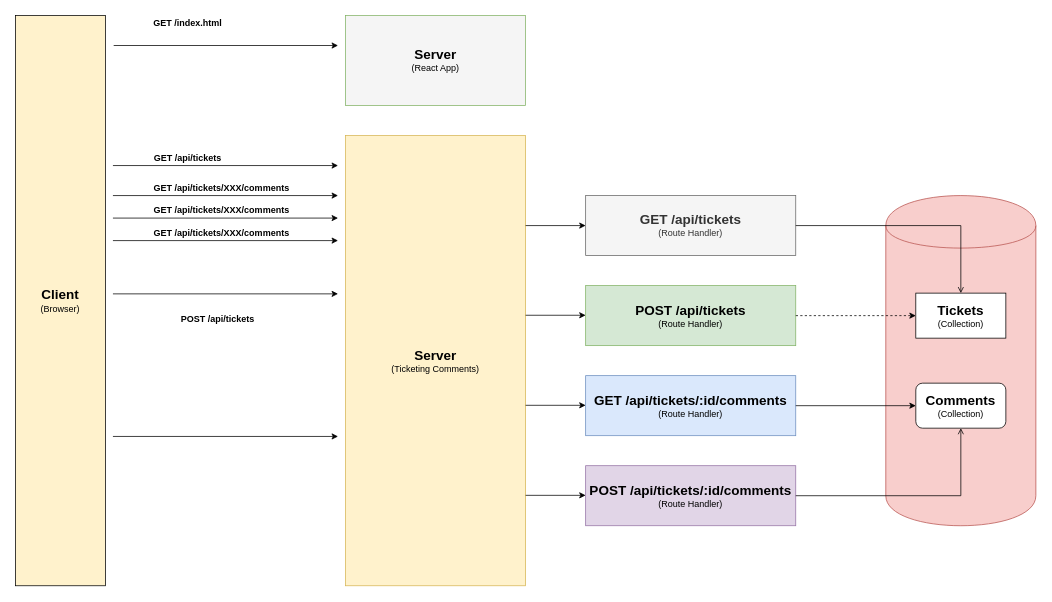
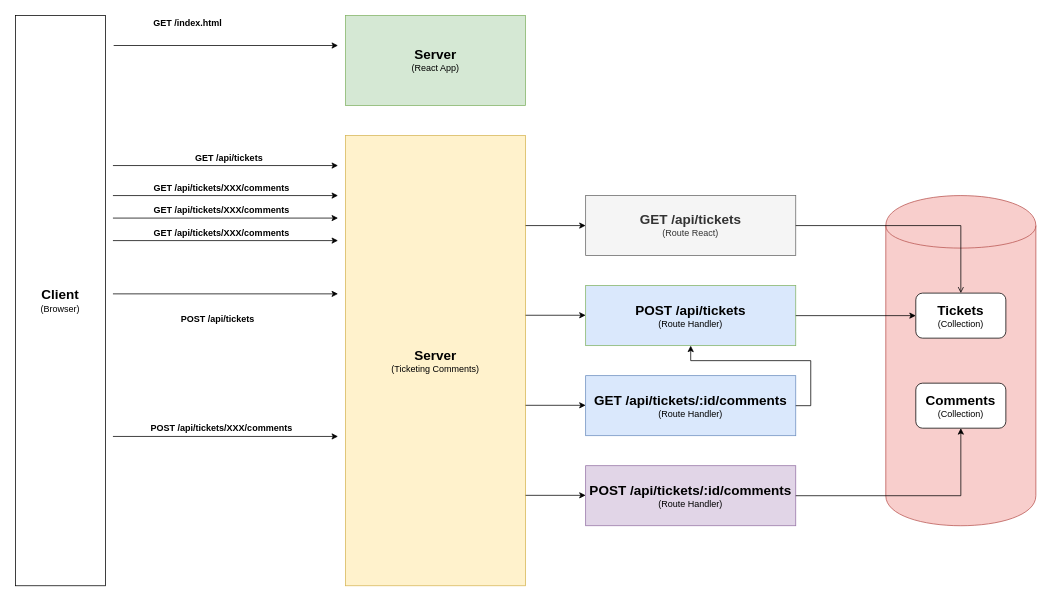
- <mxCell id="3" value="&lt;font style=&quot;font-size: 18px&quot;&gt;&lt;b&gt;Server&lt;/b&gt;&lt;/font&gt;&lt;br&gt;(React App)" style="rounded=0;whiteSpace=wrap;html=1;fillColor=#f5f5f5;strokeColor=#82b366;" vertex="1" parent="1"><mxGeometry x="460" y="20" width="240" height="120" as="geometry" /></mxCell>
+ <mxCell id="3" value="&lt;font style=&quot;font-size: 18px&quot;&gt;&lt;b&gt;Server&lt;/b&gt;&lt;/font&gt;&lt;br&gt;(React App)" style="rounded=0;whiteSpace=wrap;html=1;fillColor=#d5e8d4;strokeColor=#82b366;" vertex="1" parent="1"><mxGeometry x="460" y="20" width="240" height="120" as="geometry" /></mxCell>
- <mxCell id="7" value="GET /api/tickets" style="text;html=1;strokeColor=none;fillColor=none;align=center;verticalAlign=middle;whiteSpace=wrap;rounded=0;fontStyle=1" vertex="1" parent="1"><mxGeometry x="170" y="200" width="160" height="20" as="geometry" /></mxCell>
+ <mxCell id="7" value="GET /api/tickets" style="text;html=1;strokeColor=none;fillColor=none;align=center;verticalAlign=middle;whiteSpace=wrap;rounded=0;fontStyle=1" vertex="1" parent="1"><mxGeometry x="225" y="200" width="160" height="20" as="geometry" /></mxCell>
- <mxCell id="19" value="&lt;font style=&quot;font-size: 18px&quot;&gt;&lt;b&gt;GET /api/tickets&lt;/b&gt;&lt;/font&gt;&lt;br&gt;(Route Handler)" style="rounded=0;whiteSpace=wrap;html=1;fillColor=#f5f5f5;strokeColor=#666666;fontColor=#333333;" vertex="1" parent="1"><mxGeometry x="780" y="260" width="280" height="80" as="geometry" /></mxCell>
+ <mxCell id="19" value="&lt;font style=&quot;font-size: 18px&quot;&gt;&lt;b&gt;GET /api/tickets&lt;/b&gt;&lt;/font&gt;&lt;br&gt;(Route React)" style="rounded=0;whiteSpace=wrap;html=1;fillColor=#f5f5f5;strokeColor=#666666;fontColor=#333333;" vertex="1" parent="1"><mxGeometry x="780" y="260" width="280" height="80" as="geometry" /></mxCell>
- <mxCell id="2" value="&lt;b&gt;&lt;font style=&quot;font-size: 18px&quot;&gt;Client&lt;/font&gt;&lt;/b&gt;&lt;br&gt;(Browser)" style="rounded=0;whiteSpace=wrap;html=1;fillColor=#fff2cc;" vertex="1" parent="1"><mxGeometry x="20" y="20" width="120" height="760" as="geometry" /></mxCell>
+ <mxCell id="2" value="&lt;b&gt;&lt;font style=&quot;font-size: 18px&quot;&gt;Client&lt;/font&gt;&lt;/b&gt;&lt;br&gt;(Browser)" style="rounded=0;whiteSpace=wrap;html=1;" vertex="1" parent="1"><mxGeometry x="20" y="20" width="120" height="760" as="geometry" /></mxCell>
- <mxCell id="21" value="&lt;font style=&quot;font-size: 18px&quot;&gt;&lt;b&gt;POST /api/tickets&lt;/b&gt;&lt;/font&gt;&lt;br&gt;(Route Handler)" style="rounded=0;whiteSpace=wrap;html=1;fillColor=#d5e8d4;strokeColor=#82b366;" vertex="1" parent="1"><mxGeometry x="780" y="380" width="280" height="80" as="geometry" /></mxCell>
+ <mxCell id="21" value="&lt;font style=&quot;font-size: 18px&quot;&gt;&lt;b&gt;POST /api/tickets&lt;/b&gt;&lt;/font&gt;&lt;br&gt;(Route Handler)" style="rounded=0;whiteSpace=wrap;html=1;fillColor=#dae8fc;strokeColor=#82b366;" vertex="1" parent="1"><mxGeometry x="780" y="380" width="280" height="80" as="geometry" /></mxCell>
- <mxCell id="32" style="edgeStyle=orthogonalEdgeStyle;rounded=0;orthogonalLoop=1;jettySize=auto;html=1;exitX=1;exitY=0.5;exitDx=0;exitDy=0;dashed=1;" edge="1" parent="1" source="21" target="28"><mxGeometry relative="1" as="geometry" /></mxCell>
+ <mxCell id="32" style="edgeStyle=orthogonalEdgeStyle;rounded=0;orthogonalLoop=1;jettySize=auto;html=1;exitX=1;exitY=0.5;exitDx=0;exitDy=0;" edge="1" parent="1" source="21" target="28"><mxGeometry relative="1" as="geometry" /></mxCell>
- <mxCell id="28" value="&lt;font style=&quot;font-size: 18px&quot;&gt;&lt;b&gt;Tickets&lt;/b&gt;&lt;/font&gt;&lt;br&gt;(Collection)" style="rounded=0;whiteSpace=wrap;html=1;" vertex="1" parent="1"><mxGeometry x="1220" y="390" width="120" height="60" as="geometry" /></mxCell>
+ <mxCell id="28" value="&lt;font style=&quot;font-size: 18px&quot;&gt;&lt;b&gt;Tickets&lt;/b&gt;&lt;/font&gt;&lt;br&gt;(Collection)" style="whiteSpace=wrap;html=1;rounded=1;" vertex="1" parent="1"><mxGeometry x="1220" y="390" width="120" height="60" as="geometry" /></mxCell>
- <mxCell id="33" style="edgeStyle=orthogonalEdgeStyle;rounded=0;orthogonalLoop=1;jettySize=auto;html=1;exitX=1;exitY=0.5;exitDx=0;exitDy=0;entryX=0;entryY=0.5;entryDx=0;entryDy=0;" edge="1" parent="1" source="20" target="29"><mxGeometry relative="1" as="geometry" /></mxCell>
+ <mxCell id="33" style="edgeStyle=orthogonalEdgeStyle;rounded=0;orthogonalLoop=1;jettySize=auto;html=1;exitX=1;exitY=0.5;exitDx=0;exitDy=0;" edge="1" parent="1" source="20" target="21"><mxGeometry relative="1" as="geometry" /></mxCell>
+ <mxCell id="18" value="POST /api/tickets/XXX/comments" style="text;html=1;strokeColor=none;fillColor=none;align=center;verticalAlign=middle;whiteSpace=wrap;rounded=0;fontStyle=1" vertex="1" parent="1"><mxGeometry x="170" y="560" width="250" height="20" as="geometry" /></mxCell>
- <mxCell id="31" style="edgeStyle=orthogonalEdgeStyle;rounded=0;orthogonalLoop=1;jettySize=auto;html=1;exitX=1;exitY=0.5;exitDx=0;exitDy=0;entryX=0.5;entryY=1;entryDx=0;entryDy=0;endArrow=open;" edge="1" parent="1" source="22" target="29"><mxGeometry relative="1" as="geometry" /></mxCell>
+ <mxCell id="31" style="edgeStyle=orthogonalEdgeStyle;rounded=0;orthogonalLoop=1;jettySize=auto;html=1;exitX=1;exitY=0.5;exitDx=0;exitDy=0;entryX=0.5;entryY=1;entryDx=0;entryDy=0;" edge="1" parent="1" source="22" target="29"><mxGeometry relative="1" as="geometry" /></mxCell>
